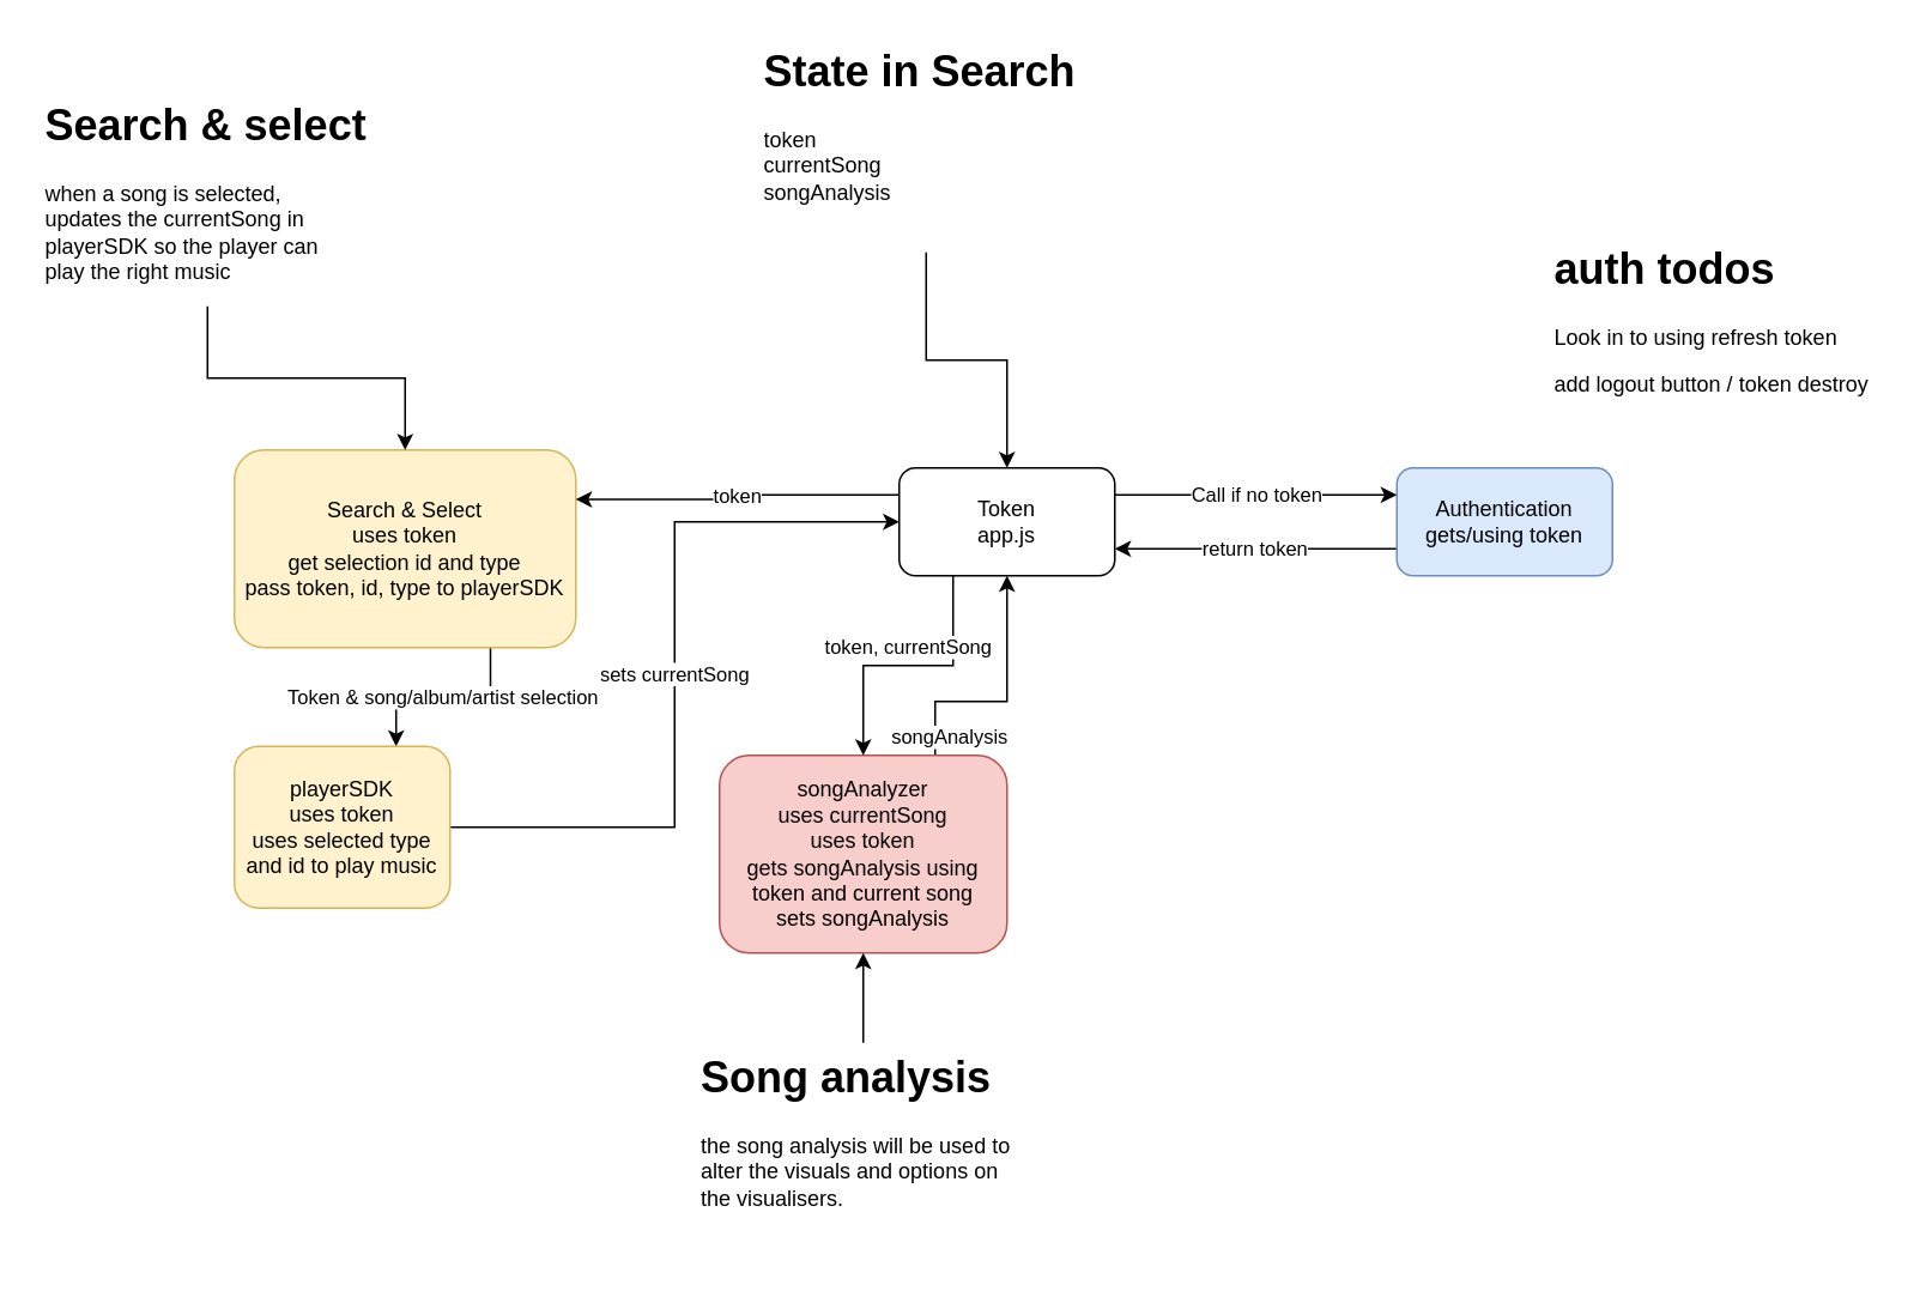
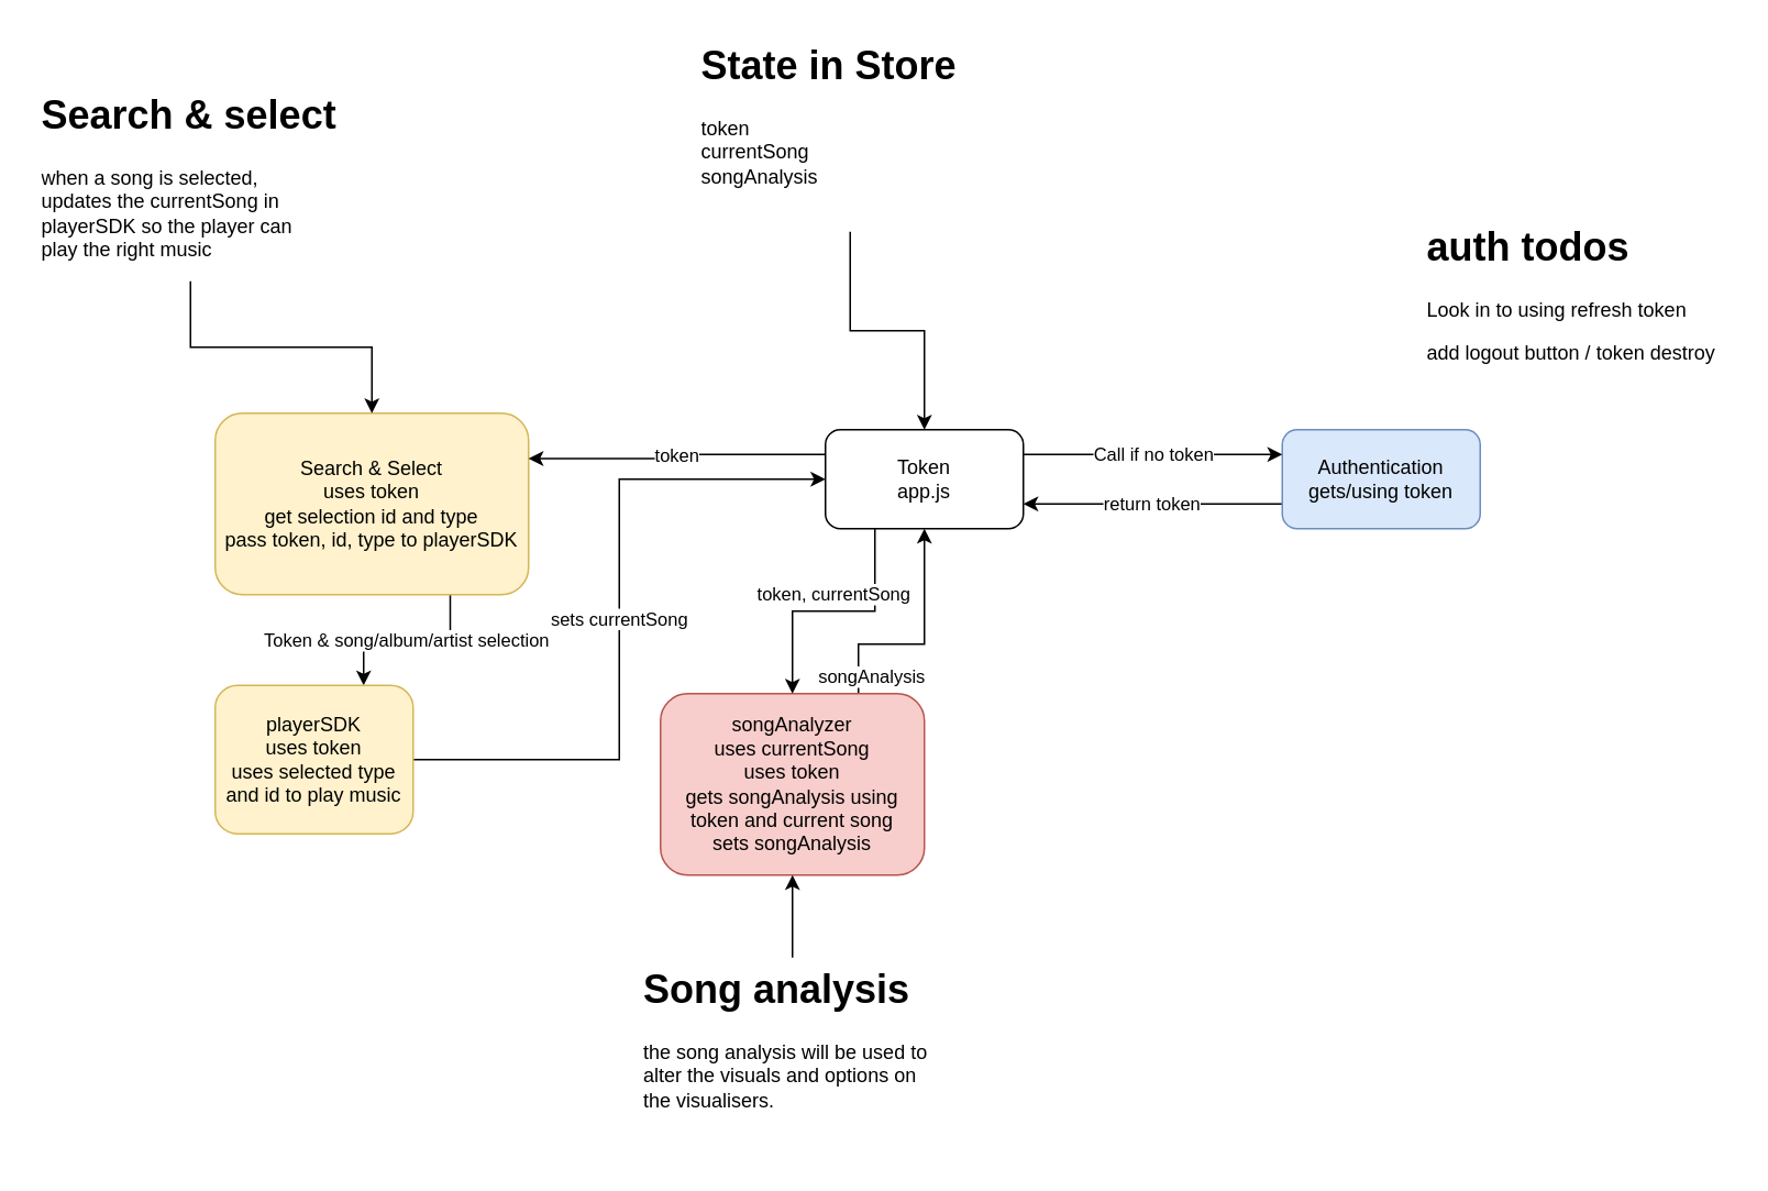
- <mxCell id="3" value="&lt;h1&gt;State in Search&lt;/h1&gt;&lt;div&gt;token&lt;/div&gt;&lt;div&gt;currentSong&lt;/div&gt;&lt;div&gt;songAnalysis&lt;/div&gt;" style="text;html=1;strokeColor=none;fillColor=none;spacing=5;spacingTop=-20;whiteSpace=wrap;overflow=hidden;rounded=0;" parent="1" vertex="1"><mxGeometry x="420" y="20" width="190" height="120" as="geometry" /></mxCell>
+ <mxCell id="3" value="&lt;h1&gt;State in Store&lt;/h1&gt;&lt;div&gt;token&lt;/div&gt;&lt;div&gt;currentSong&lt;/div&gt;&lt;div&gt;songAnalysis&lt;/div&gt;" style="text;html=1;strokeColor=none;fillColor=none;spacing=5;spacingTop=-20;whiteSpace=wrap;overflow=hidden;rounded=0;" parent="1" vertex="1"><mxGeometry x="420" y="20" width="190" height="120" as="geometry" /></mxCell>
